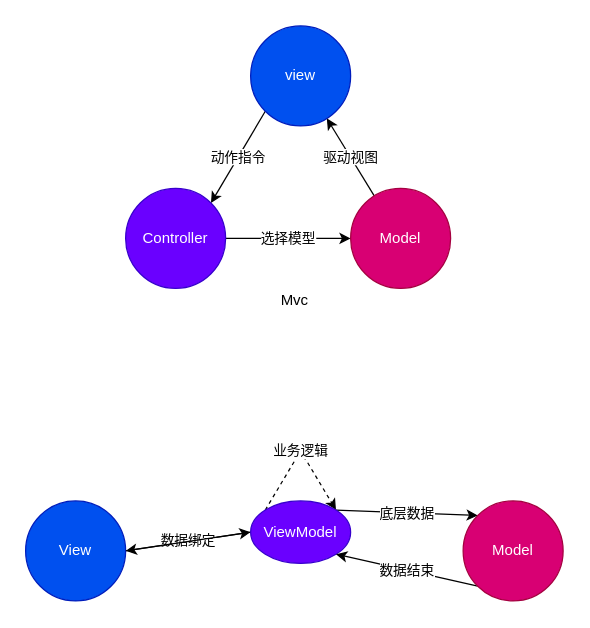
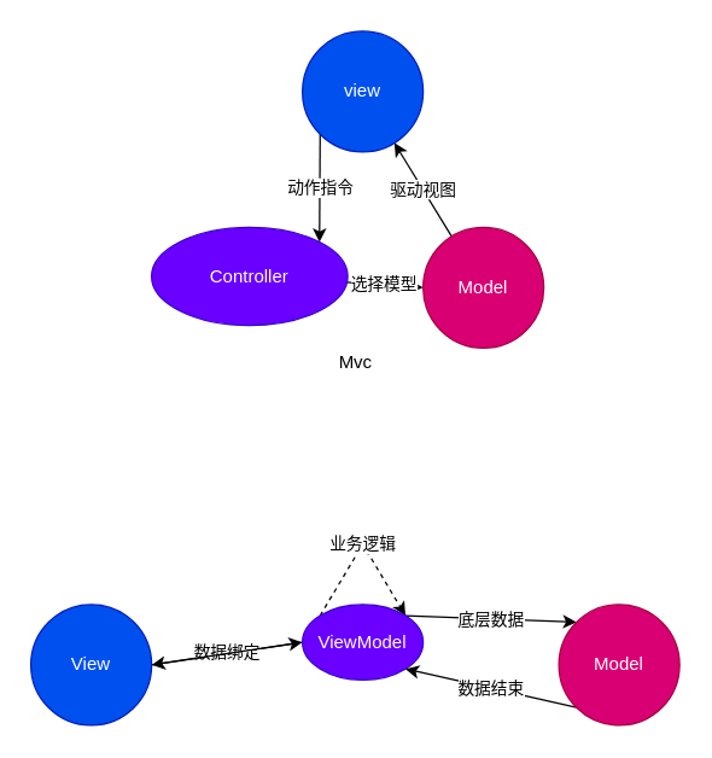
- <mxCell id="5" value="Controller" style="ellipse;whiteSpace=wrap;html=1;fillColor=#6a00ff;fontColor=#ffffff;strokeColor=#3700CC;" vertex="1" parent="1"><mxGeometry x="100" y="150" width="80" height="80" as="geometry" /></mxCell>
+ <mxCell id="5" value="Controller" style="ellipse;whiteSpace=wrap;html=1;fillColor=#6a00ff;fontColor=#ffffff;strokeColor=#3700CC;" vertex="1" parent="1"><mxGeometry x="100" y="150" width="130" height="65" as="geometry" /></mxCell>
